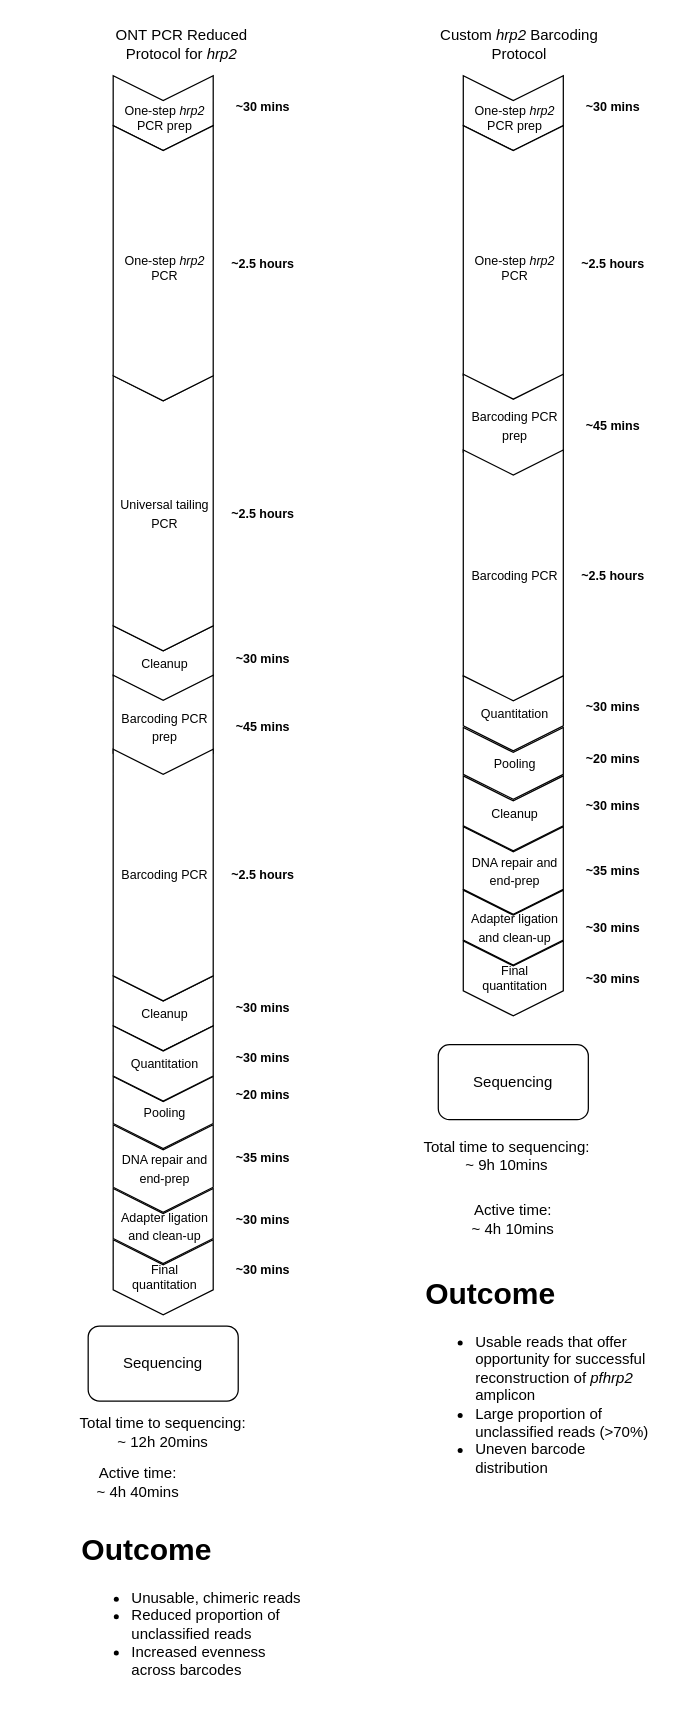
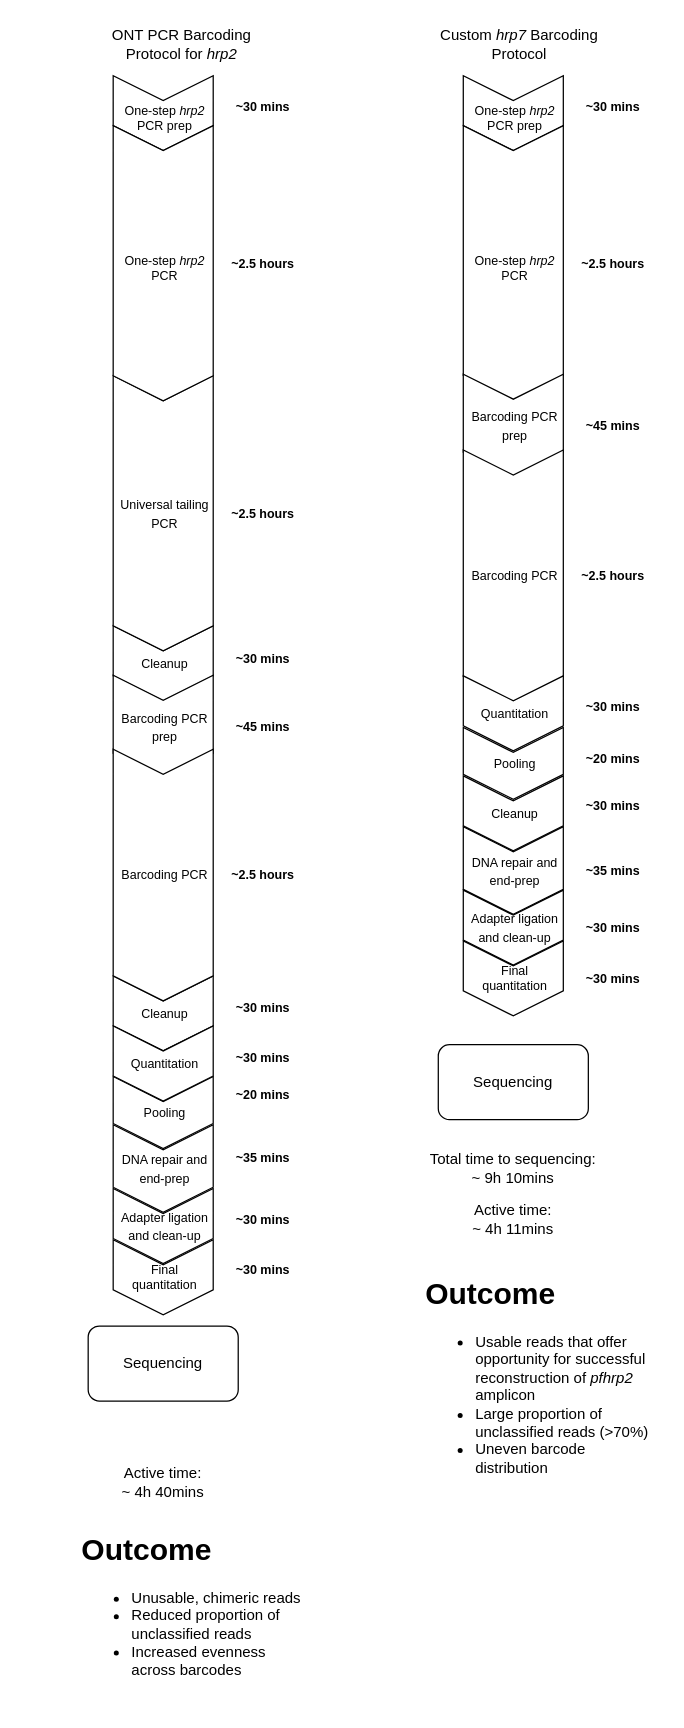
- <mxCell id="2" value="ONT PCR Reduced Protocol for &lt;i&gt;hrp2&lt;/i&gt;" style="text;html=1;strokeColor=none;fillColor=none;align=center;verticalAlign=middle;whiteSpace=wrap;rounded=0;" parent="1" vertex="1"><mxGeometry x="70" y="20" width="150" height="30" as="geometry" /></mxCell>
+ <mxCell id="2" value="ONT PCR Barcoding Protocol for &lt;i&gt;hrp2&lt;/i&gt;" style="text;html=1;strokeColor=none;fillColor=none;align=center;verticalAlign=middle;whiteSpace=wrap;rounded=0;" parent="1" vertex="1"><mxGeometry x="70" y="20" width="150" height="30" as="geometry" /></mxCell>
- <mxCell id="3" value="Custom &lt;i&gt;hrp2 &lt;/i&gt;Barcoding Protocol" style="text;html=1;strokeColor=none;fillColor=none;align=center;verticalAlign=middle;whiteSpace=wrap;rounded=0;" parent="1" vertex="1"><mxGeometry x="340" y="20" width="150" height="30" as="geometry" /></mxCell>
+ <mxCell id="3" value="Custom &lt;i&gt;hrp7 &lt;/i&gt;Barcoding Protocol" style="text;html=1;strokeColor=none;fillColor=none;align=center;verticalAlign=middle;whiteSpace=wrap;rounded=0;" parent="1" vertex="1"><mxGeometry x="340" y="20" width="150" height="30" as="geometry" /></mxCell>
- <mxCell id="51" value="&lt;div&gt;Total time to sequencing:&lt;/div&gt;&lt;div&gt;~ 9h 10mins&lt;br&gt;&lt;/div&gt;" style="text;html=1;strokeColor=none;fillColor=none;align=center;verticalAlign=middle;whiteSpace=wrap;rounded=0;" parent="1" vertex="1"><mxGeometry x="330" y="909" width="150" height="30" as="geometry" /></mxCell>
+ <mxCell id="51" value="&lt;div&gt;Total time to sequencing:&lt;/div&gt;&lt;div&gt;~ 9h 10mins&lt;br&gt;&lt;/div&gt;" style="text;html=1;strokeColor=none;fillColor=none;align=center;verticalAlign=middle;whiteSpace=wrap;rounded=0;" parent="1" vertex="1"><mxGeometry x="335" y="919" width="150" height="30" as="geometry" /></mxCell>
- <mxCell id="54" value="&lt;div&gt;Active time:&lt;br&gt;&lt;/div&gt;&lt;div&gt;~ 4h 10mins&lt;br&gt;&lt;/div&gt;" style="text;html=1;strokeColor=none;fillColor=none;align=center;verticalAlign=middle;whiteSpace=wrap;rounded=0;" vertex="1" parent="1"><mxGeometry x="335" y="960" width="150" height="30" as="geometry" /></mxCell>
+ <mxCell id="54" value="&lt;div&gt;Active time:&lt;br&gt;&lt;/div&gt;&lt;div&gt;~ 4h 11mins&lt;br&gt;&lt;/div&gt;" style="text;html=1;strokeColor=none;fillColor=none;align=center;verticalAlign=middle;whiteSpace=wrap;rounded=0;" vertex="1" parent="1"><mxGeometry x="335" y="960" width="150" height="30" as="geometry" /></mxCell>
- <mxCell id="50" value="&lt;div&gt;Total time to sequencing:&lt;/div&gt;&lt;div&gt;~ 12h 20mins&lt;br&gt;&lt;/div&gt;" style="text;html=1;strokeColor=none;fillColor=none;align=center;verticalAlign=middle;whiteSpace=wrap;rounded=0;" parent="1" vertex="1"><mxGeometry x="55" y="1130" width="150" height="30" as="geometry" /></mxCell>
- <mxCell id="55" value="&lt;div&gt;Active time:&lt;br&gt;&lt;/div&gt;&lt;div&gt;~ 4h 40mins&lt;br&gt;&lt;/div&gt;" style="text;html=1;strokeColor=none;fillColor=none;align=center;verticalAlign=middle;whiteSpace=wrap;rounded=0;" vertex="1" parent="1"><mxGeometry x="35.01" y="1170" width="150" height="30" as="geometry" /></mxCell>
+ <mxCell id="55" value="&lt;div&gt;Active time:&lt;br&gt;&lt;/div&gt;&lt;div&gt;~ 4h 40mins&lt;br&gt;&lt;/div&gt;" style="text;html=1;strokeColor=none;fillColor=none;align=center;verticalAlign=middle;whiteSpace=wrap;rounded=0;" vertex="1" parent="1"><mxGeometry x="55.01" y="1170" width="150" height="30" as="geometry" /></mxCell>
